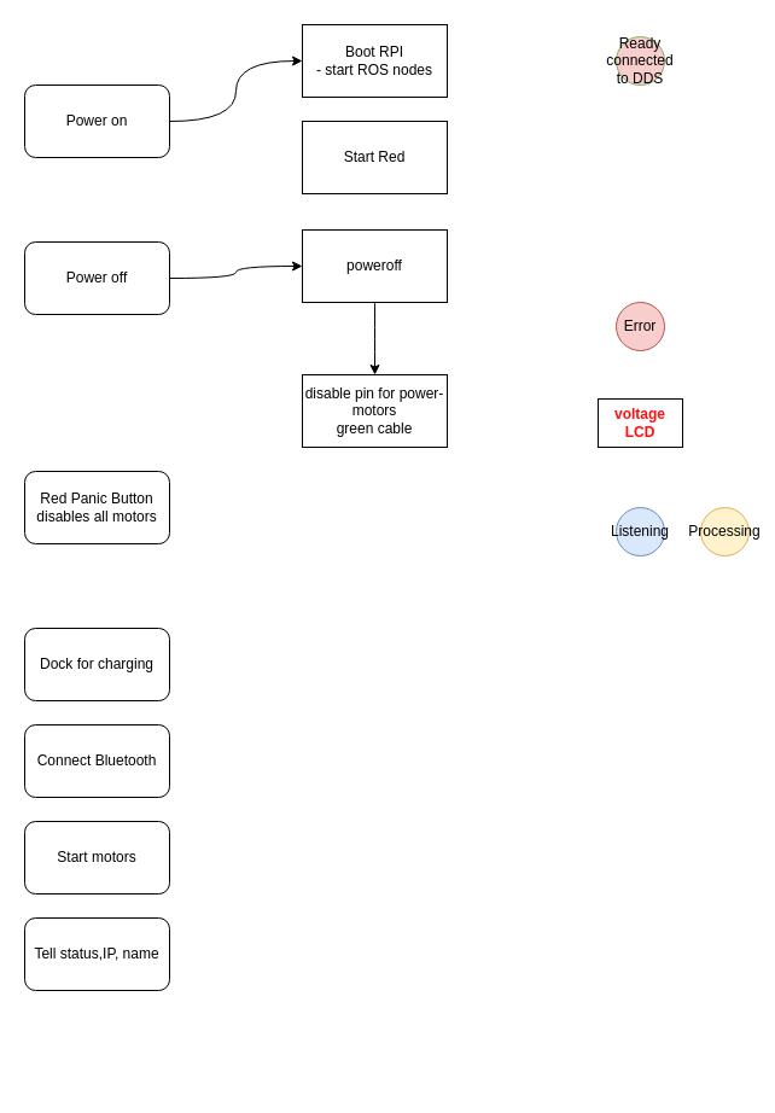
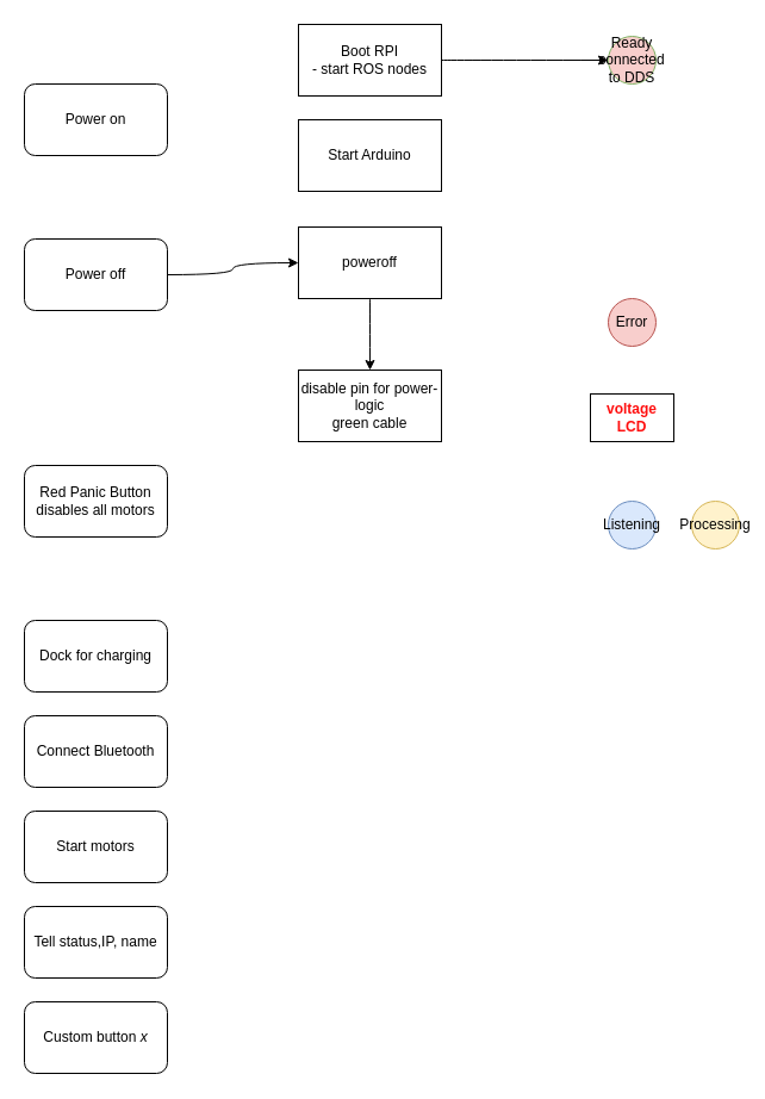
+ <mxCell id="5" style="edgeStyle=orthogonalEdgeStyle;curved=1;rounded=0;orthogonalLoop=1;jettySize=auto;html=1;" parent="1" source="6" target="14" edge="1"><mxGeometry relative="1" as="geometry" /></mxCell>
- <mxCell id="2" style="edgeStyle=orthogonalEdgeStyle;rounded=0;orthogonalLoop=1;jettySize=auto;html=1;curved=1;" parent="1" source="3" target="6" edge="1"><mxGeometry relative="1" as="geometry" /></mxCell>
- <mxCell id="7" value="Start Red" style="rounded=0;whiteSpace=wrap;html=1;" parent="1" vertex="1"><mxGeometry x="250" y="100" width="120" height="60" as="geometry" /></mxCell>
+ <mxCell id="7" value="Start Arduino" style="rounded=0;whiteSpace=wrap;html=1;" parent="1" vertex="1"><mxGeometry x="250" y="100" width="120" height="60" as="geometry" /></mxCell>
- <mxCell id="13" value="disable pin for power-motors&lt;br&gt;green cable" style="rounded=0;whiteSpace=wrap;html=1;" parent="1" vertex="1"><mxGeometry x="250" y="310" width="120" height="60" as="geometry" /></mxCell>
+ <mxCell id="13" value="disable pin for power-logic&lt;br&gt;green cable" style="rounded=0;whiteSpace=wrap;html=1;" parent="1" vertex="1"><mxGeometry x="250" y="310" width="120" height="60" as="geometry" /></mxCell>
+ <mxCell id="19" value="Custom button &lt;i&gt;x&lt;/i&gt;" style="rounded=1;whiteSpace=wrap;html=1;" parent="1" vertex="1"><mxGeometry x="20" y="840" width="120" height="60" as="geometry" /></mxCell>
